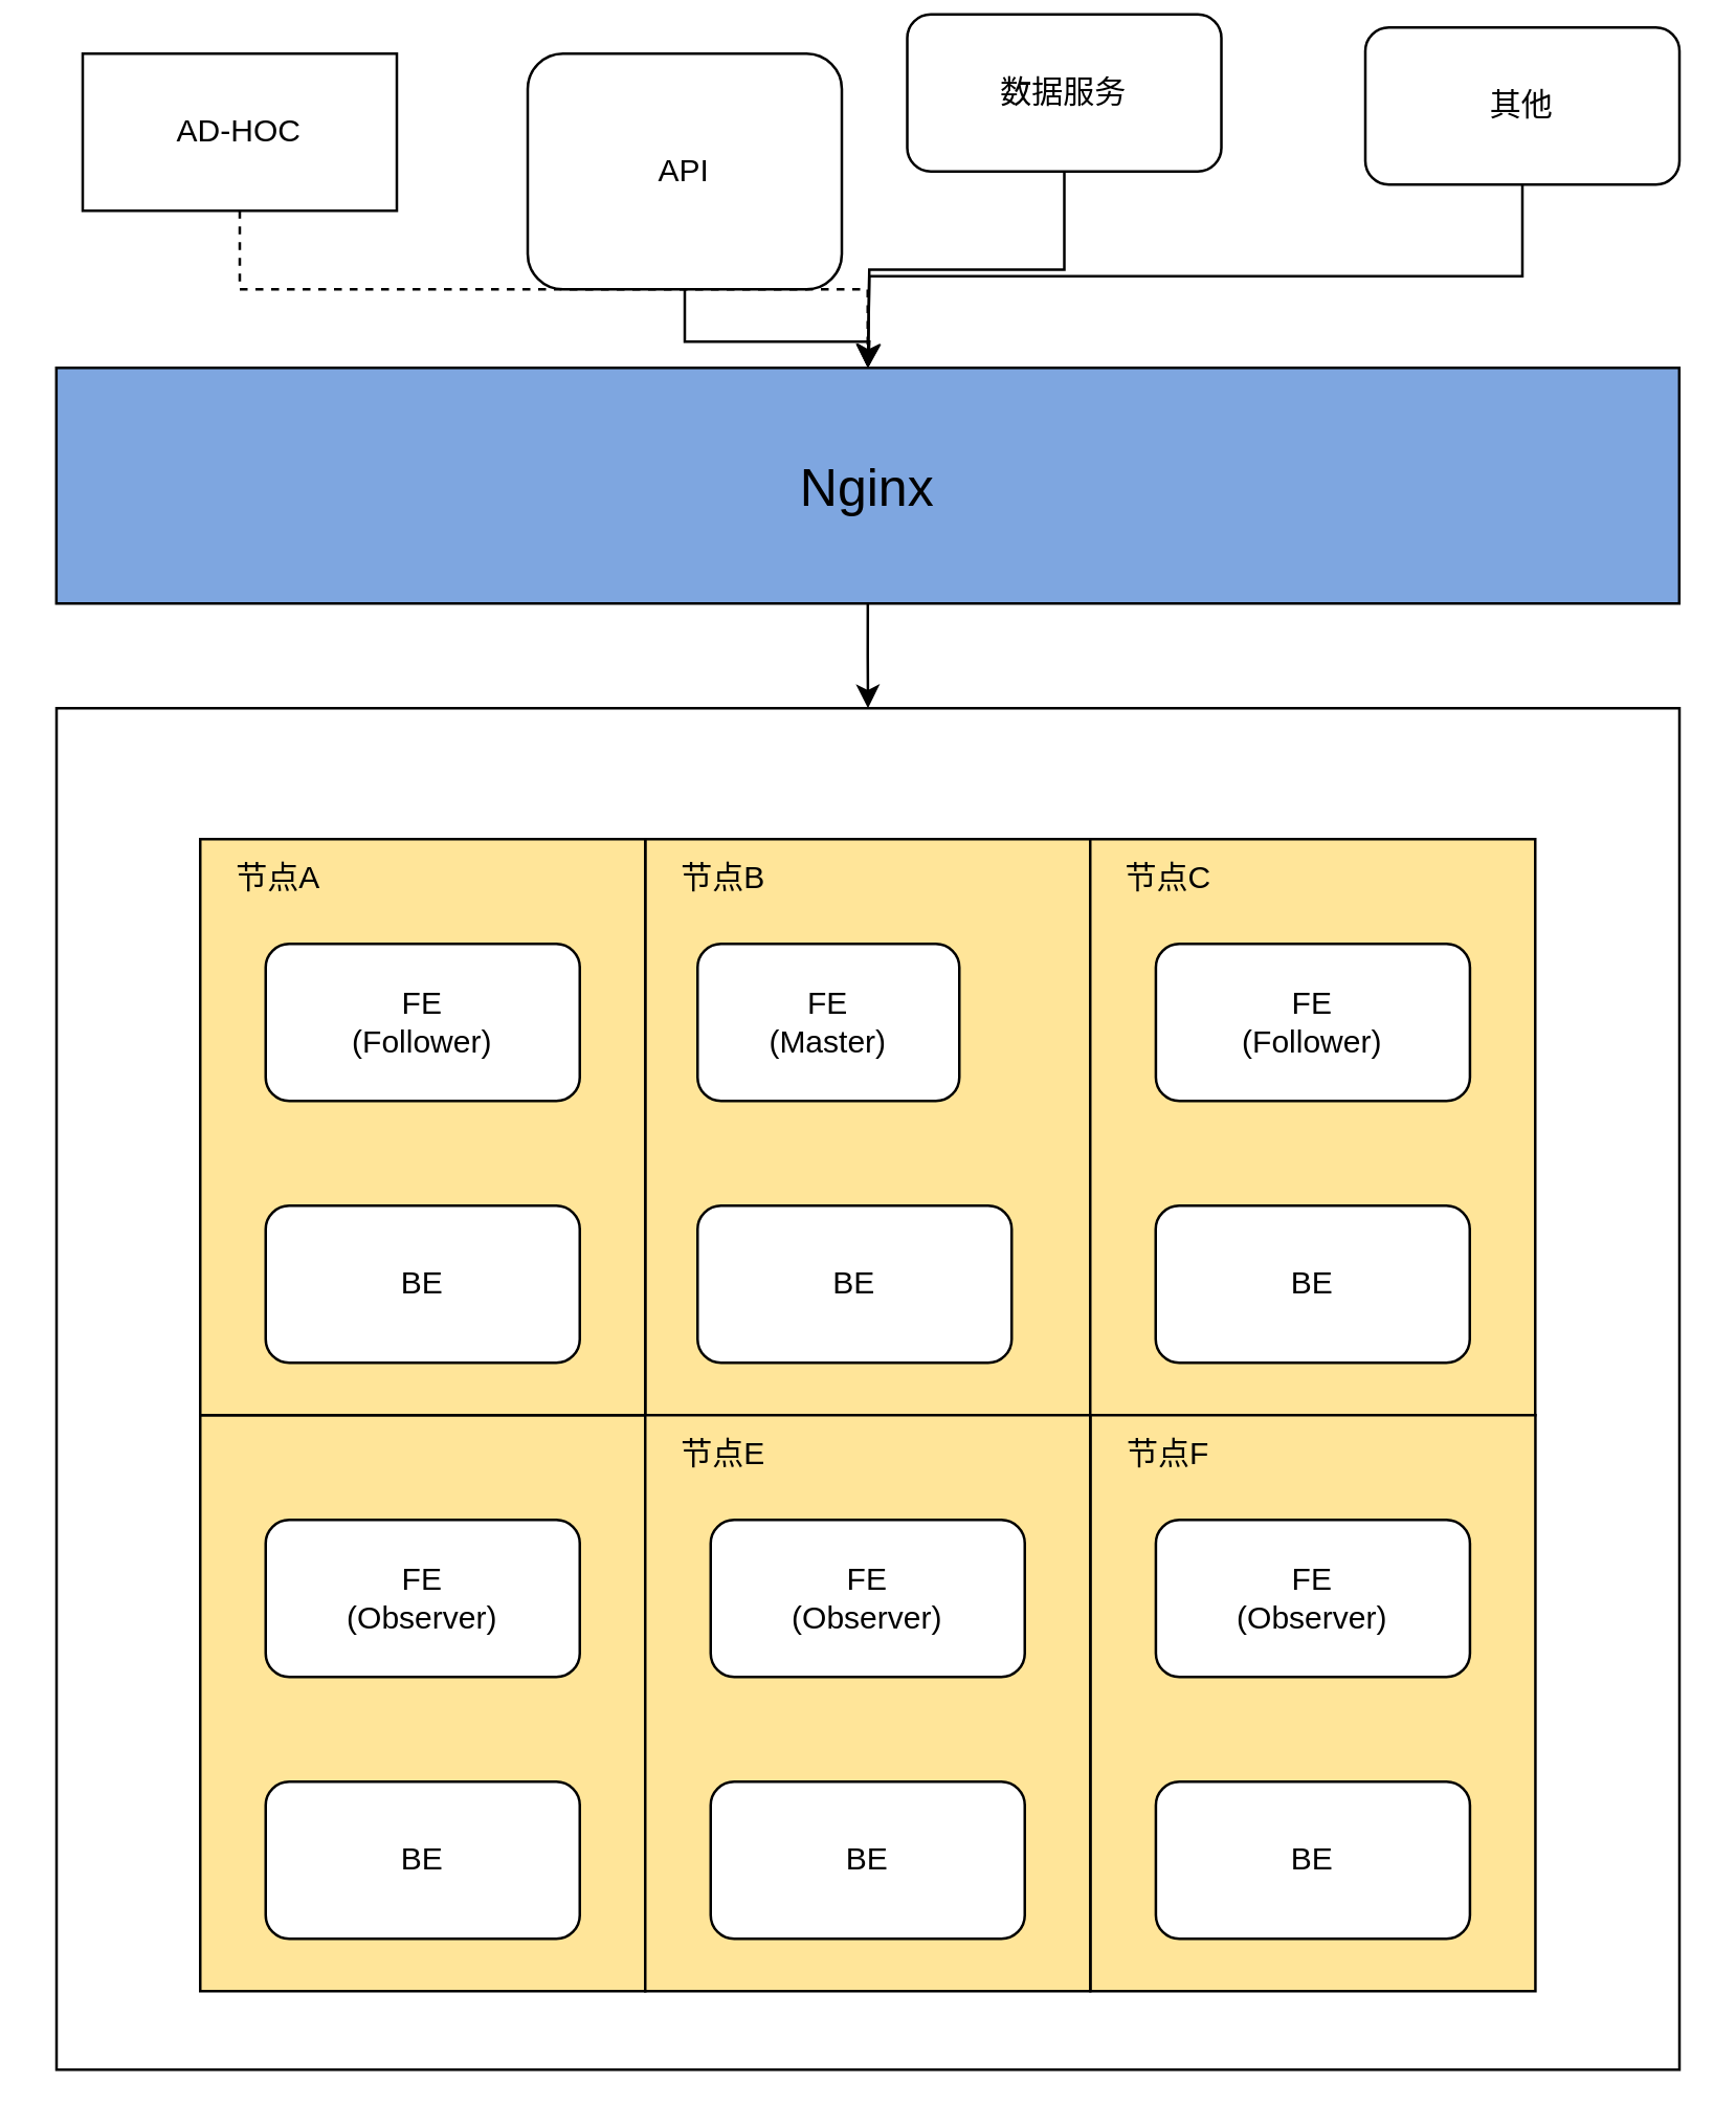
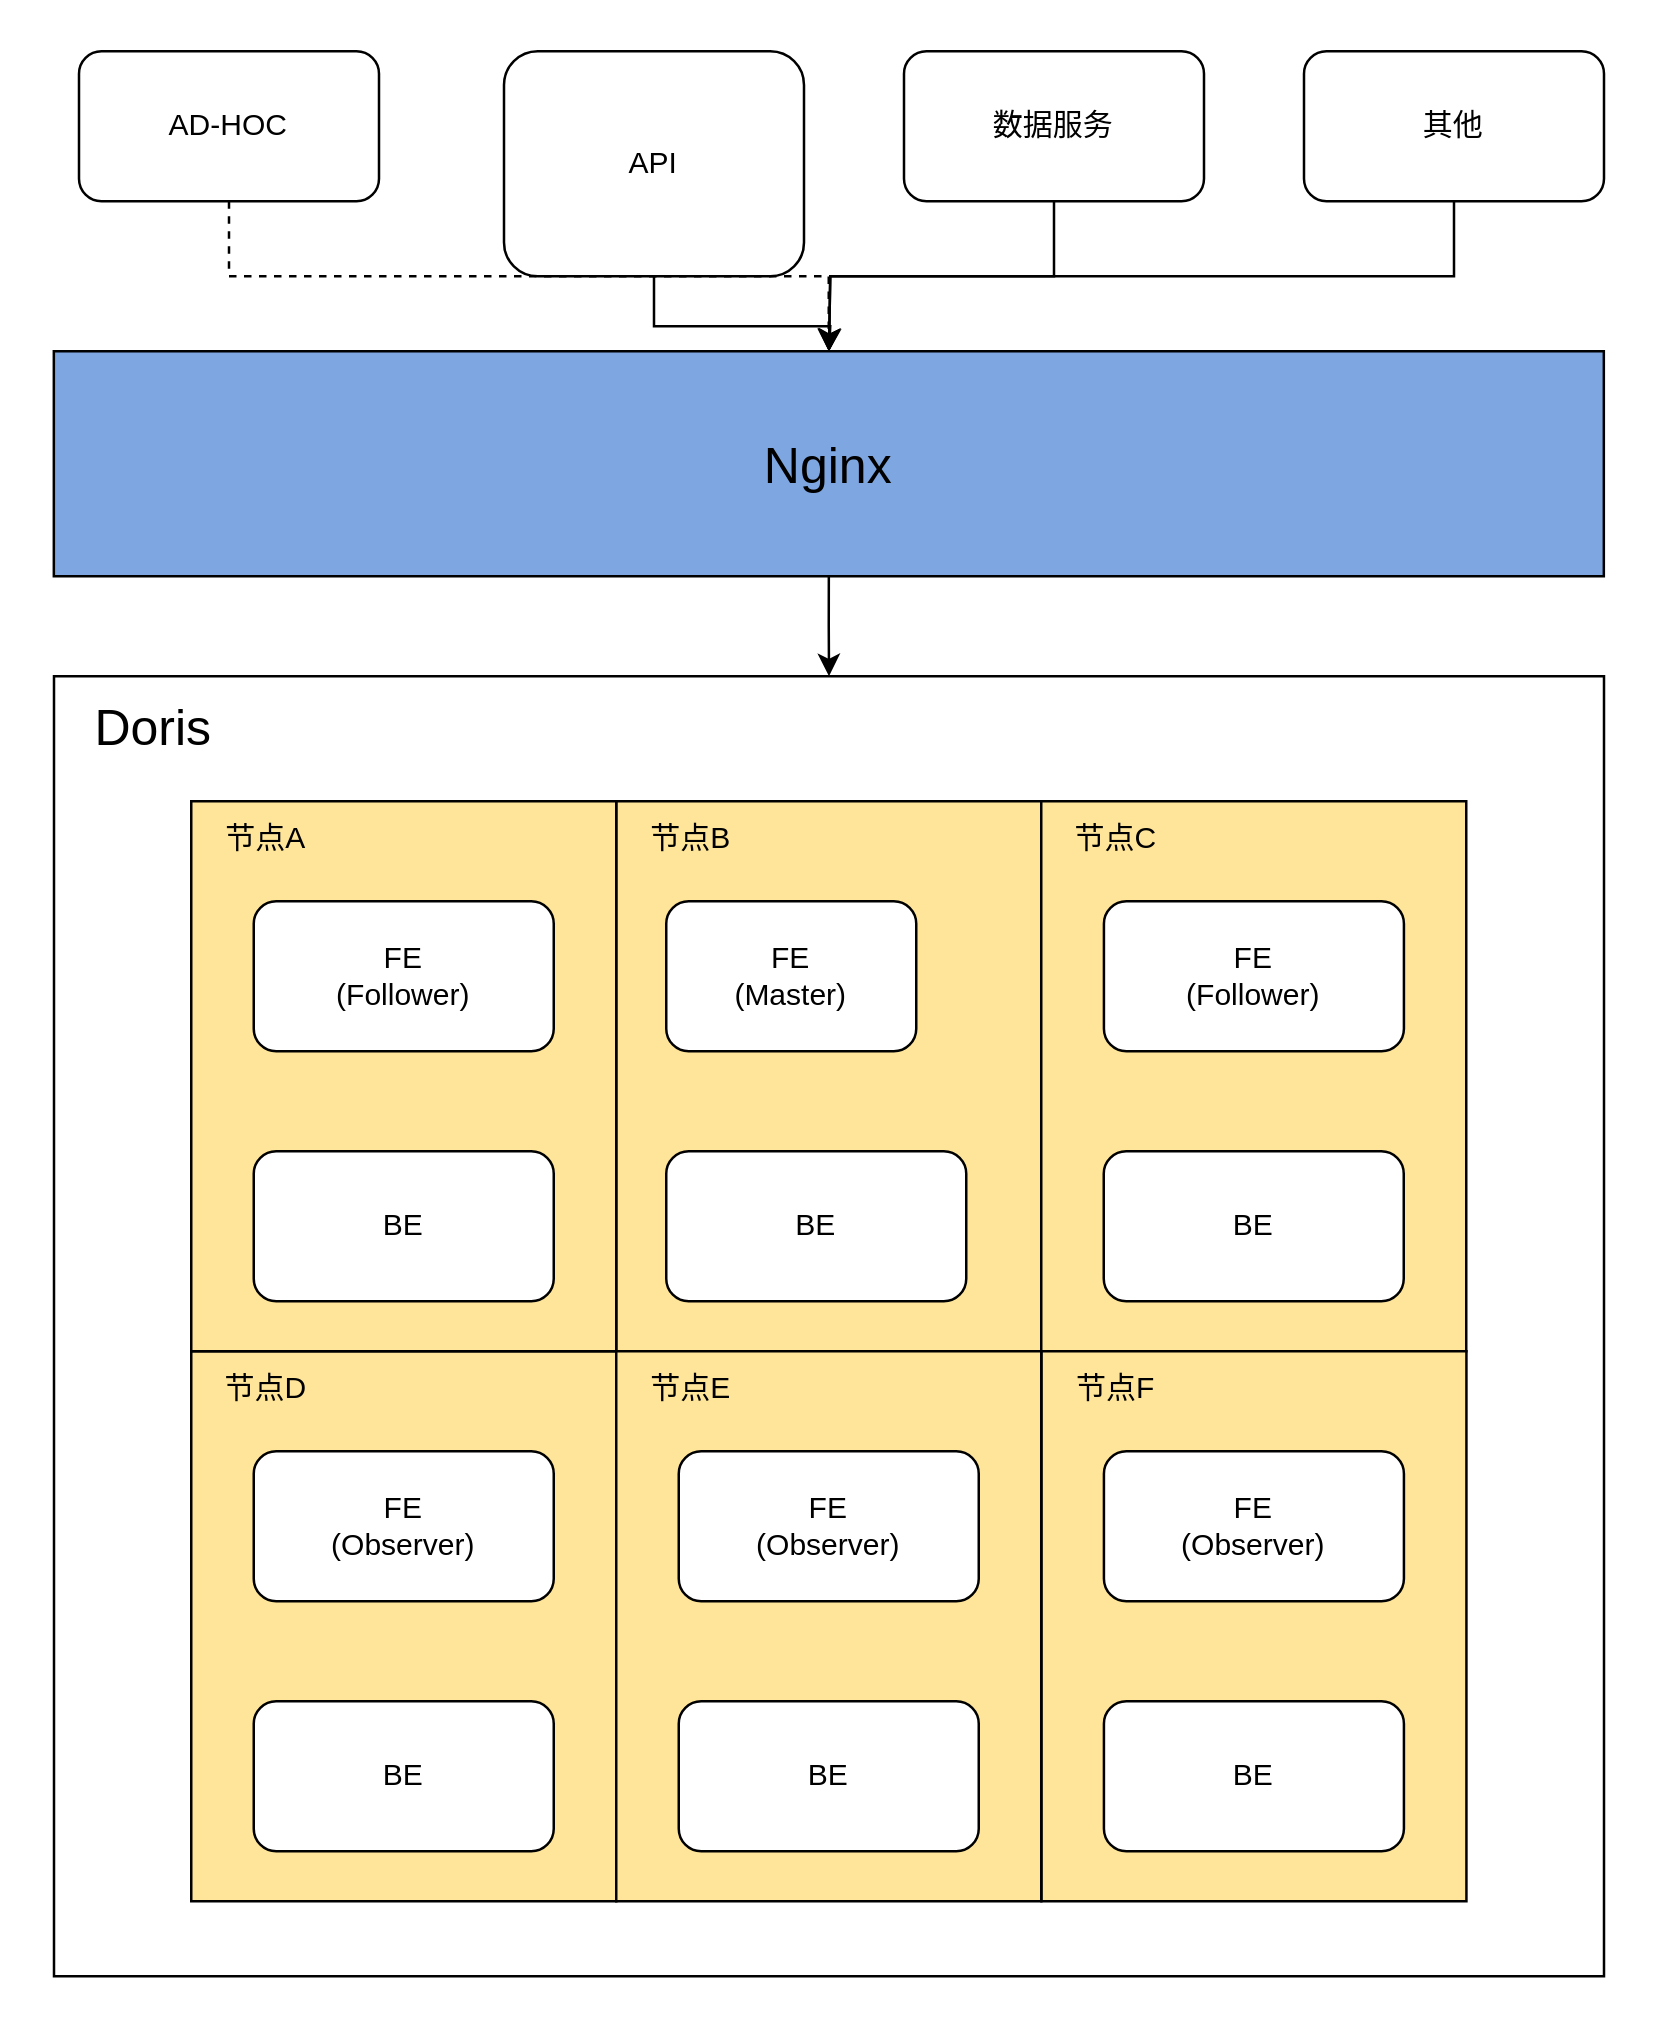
- <mxCell id="31" value="数据服务" style="rounded=1;whiteSpace=wrap;html=1;" vertex="1" parent="1"><mxGeometry x="346" y="5" width="120" height="60" as="geometry" /></mxCell>
+ <mxCell id="31" value="数据服务" style="rounded=1;whiteSpace=wrap;html=1;" vertex="1" parent="1"><mxGeometry x="361" y="20" width="120" height="60" as="geometry" /></mxCell>
- <mxCell id="33" value="其他" style="rounded=1;whiteSpace=wrap;html=1;" vertex="1" parent="1"><mxGeometry x="521" y="10" width="120" height="60" as="geometry" /></mxCell>
+ <mxCell id="33" value="其他" style="rounded=1;whiteSpace=wrap;html=1;" vertex="1" parent="1"><mxGeometry x="521" y="20" width="120" height="60" as="geometry" /></mxCell>
- <mxCell id="27" value="AD-HOC" style="whiteSpace=wrap;html=1;rounded=0;" vertex="1" parent="1"><mxGeometry x="31" y="20" width="120" height="60" as="geometry" /></mxCell>
+ <mxCell id="27" value="AD-HOC" style="rounded=1;whiteSpace=wrap;html=1;" vertex="1" parent="1"><mxGeometry x="31" y="20" width="120" height="60" as="geometry" /></mxCell>
+ <mxCell id="37" value="Doris" style="text;html=1;align=center;verticalAlign=middle;whiteSpace=wrap;rounded=0;fontSize=20;" vertex="1" parent="1"><mxGeometry x="21" y="270" width="80" height="40" as="geometry" /></mxCell>
+ <mxCell id="11" value="节点D" style="text;html=1;align=center;verticalAlign=middle;whiteSpace=wrap;rounded=0;" vertex="1" parent="1"><mxGeometry x="75.9" y="540" width="60" height="30" as="geometry" /></mxCell>
